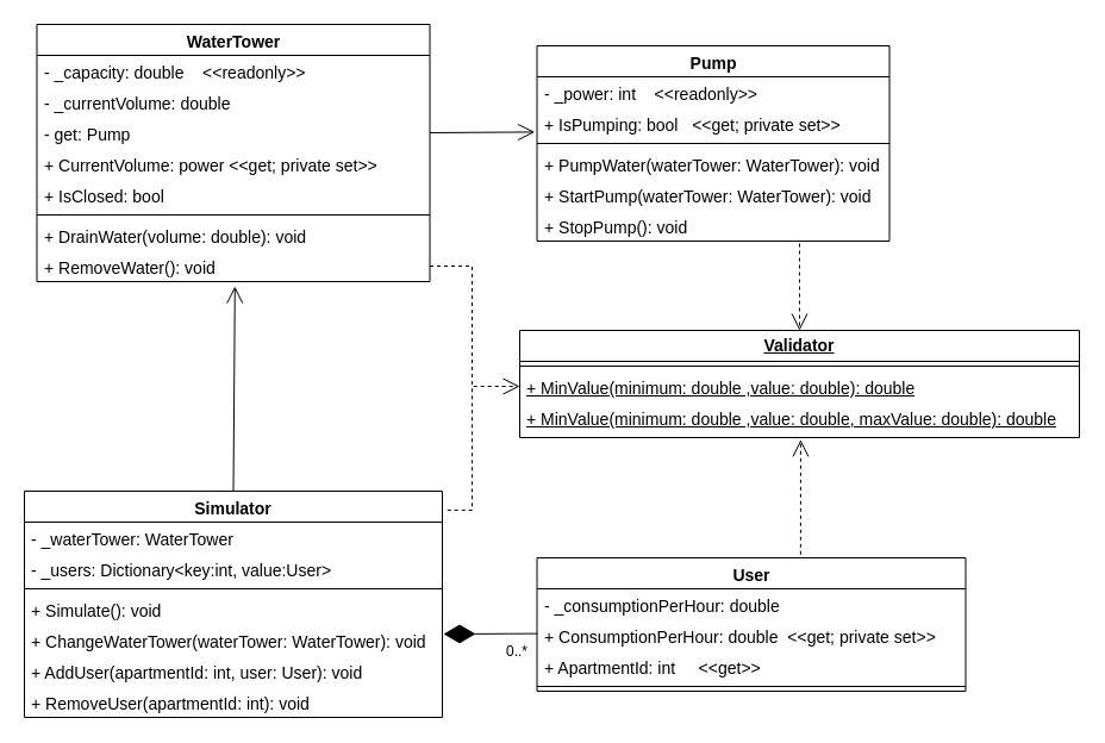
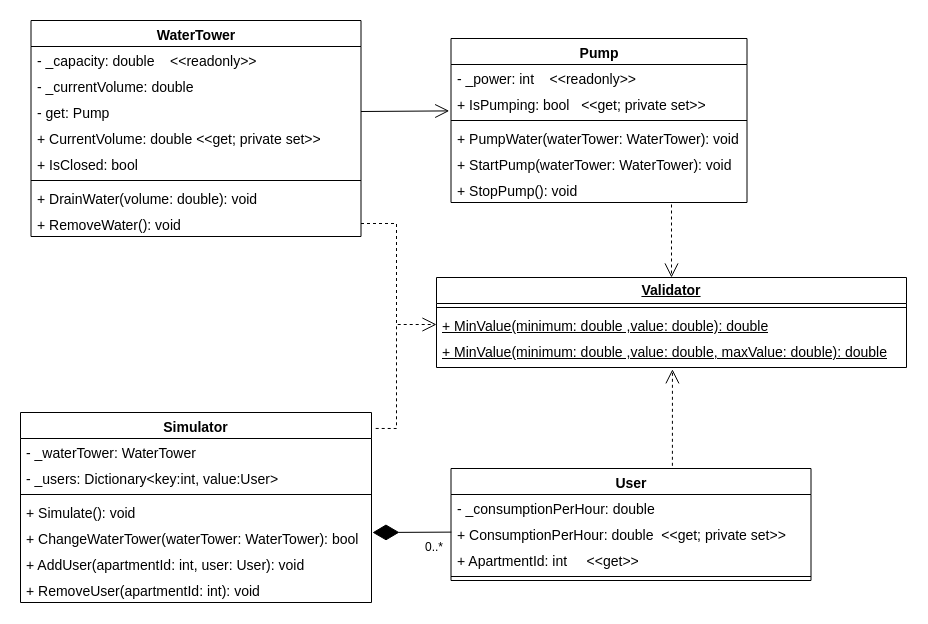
- <mxCell id="6" value="+ CurrentVolume: power&lt;span style=&quot;white-space: pre; font-size: 14px;&quot;&gt; &lt;/span&gt;&amp;lt;&amp;lt;get; private set&amp;gt;&amp;gt;" style="text;strokeColor=none;fillColor=none;align=left;verticalAlign=top;spacingLeft=4;spacingRight=4;overflow=hidden;rotatable=0;points=[[0,0.5],[1,0.5]];portConstraint=eastwest;whiteSpace=wrap;html=1;fontSize=14;" vertex="1" parent="2"><mxGeometry y="104" width="330" height="26" as="geometry" /></mxCell>
+ <mxCell id="6" value="+ CurrentVolume: double&lt;span style=&quot;white-space: pre; font-size: 14px;&quot;&gt; &lt;/span&gt;&amp;lt;&amp;lt;get; private set&amp;gt;&amp;gt;" style="text;strokeColor=none;fillColor=none;align=left;verticalAlign=top;spacingLeft=4;spacingRight=4;overflow=hidden;rotatable=0;points=[[0,0.5],[1,0.5]];portConstraint=eastwest;whiteSpace=wrap;html=1;fontSize=14;" vertex="1" parent="2"><mxGeometry y="104" width="330" height="26" as="geometry" /></mxCell>
- <mxCell id="38" value="" style="endArrow=open;endFill=1;endSize=12;html=1;rounded=0;exitX=0.5;exitY=0;exitDx=0;exitDy=0;entryX=0.504;entryY=1.154;entryDx=0;entryDy=0;entryPerimeter=0;" edge="1" parent="1" source="27" target="10"><mxGeometry width="160" relative="1" as="geometry"><mxPoint x="324" y="332" as="sourcePoint" /><mxPoint x="484" y="332" as="targetPoint" /></mxGeometry></mxCell>
- <mxCell id="32" value="+ ChangeWaterTower(waterTower: WaterTower): void" style="text;strokeColor=none;fillColor=none;align=left;verticalAlign=top;spacingLeft=4;spacingRight=4;overflow=hidden;rotatable=0;points=[[0,0.5],[1,0.5]];portConstraint=eastwest;whiteSpace=wrap;html=1;fontSize=14;" vertex="1" parent="27"><mxGeometry y="112" width="351" height="26" as="geometry" /></mxCell>
+ <mxCell id="32" value="+ ChangeWaterTower(waterTower: WaterTower): bool" style="text;strokeColor=none;fillColor=none;align=left;verticalAlign=top;spacingLeft=4;spacingRight=4;overflow=hidden;rotatable=0;points=[[0,0.5],[1,0.5]];portConstraint=eastwest;whiteSpace=wrap;html=1;fontSize=14;" vertex="1" parent="27"><mxGeometry y="112" width="351" height="26" as="geometry" /></mxCell>
